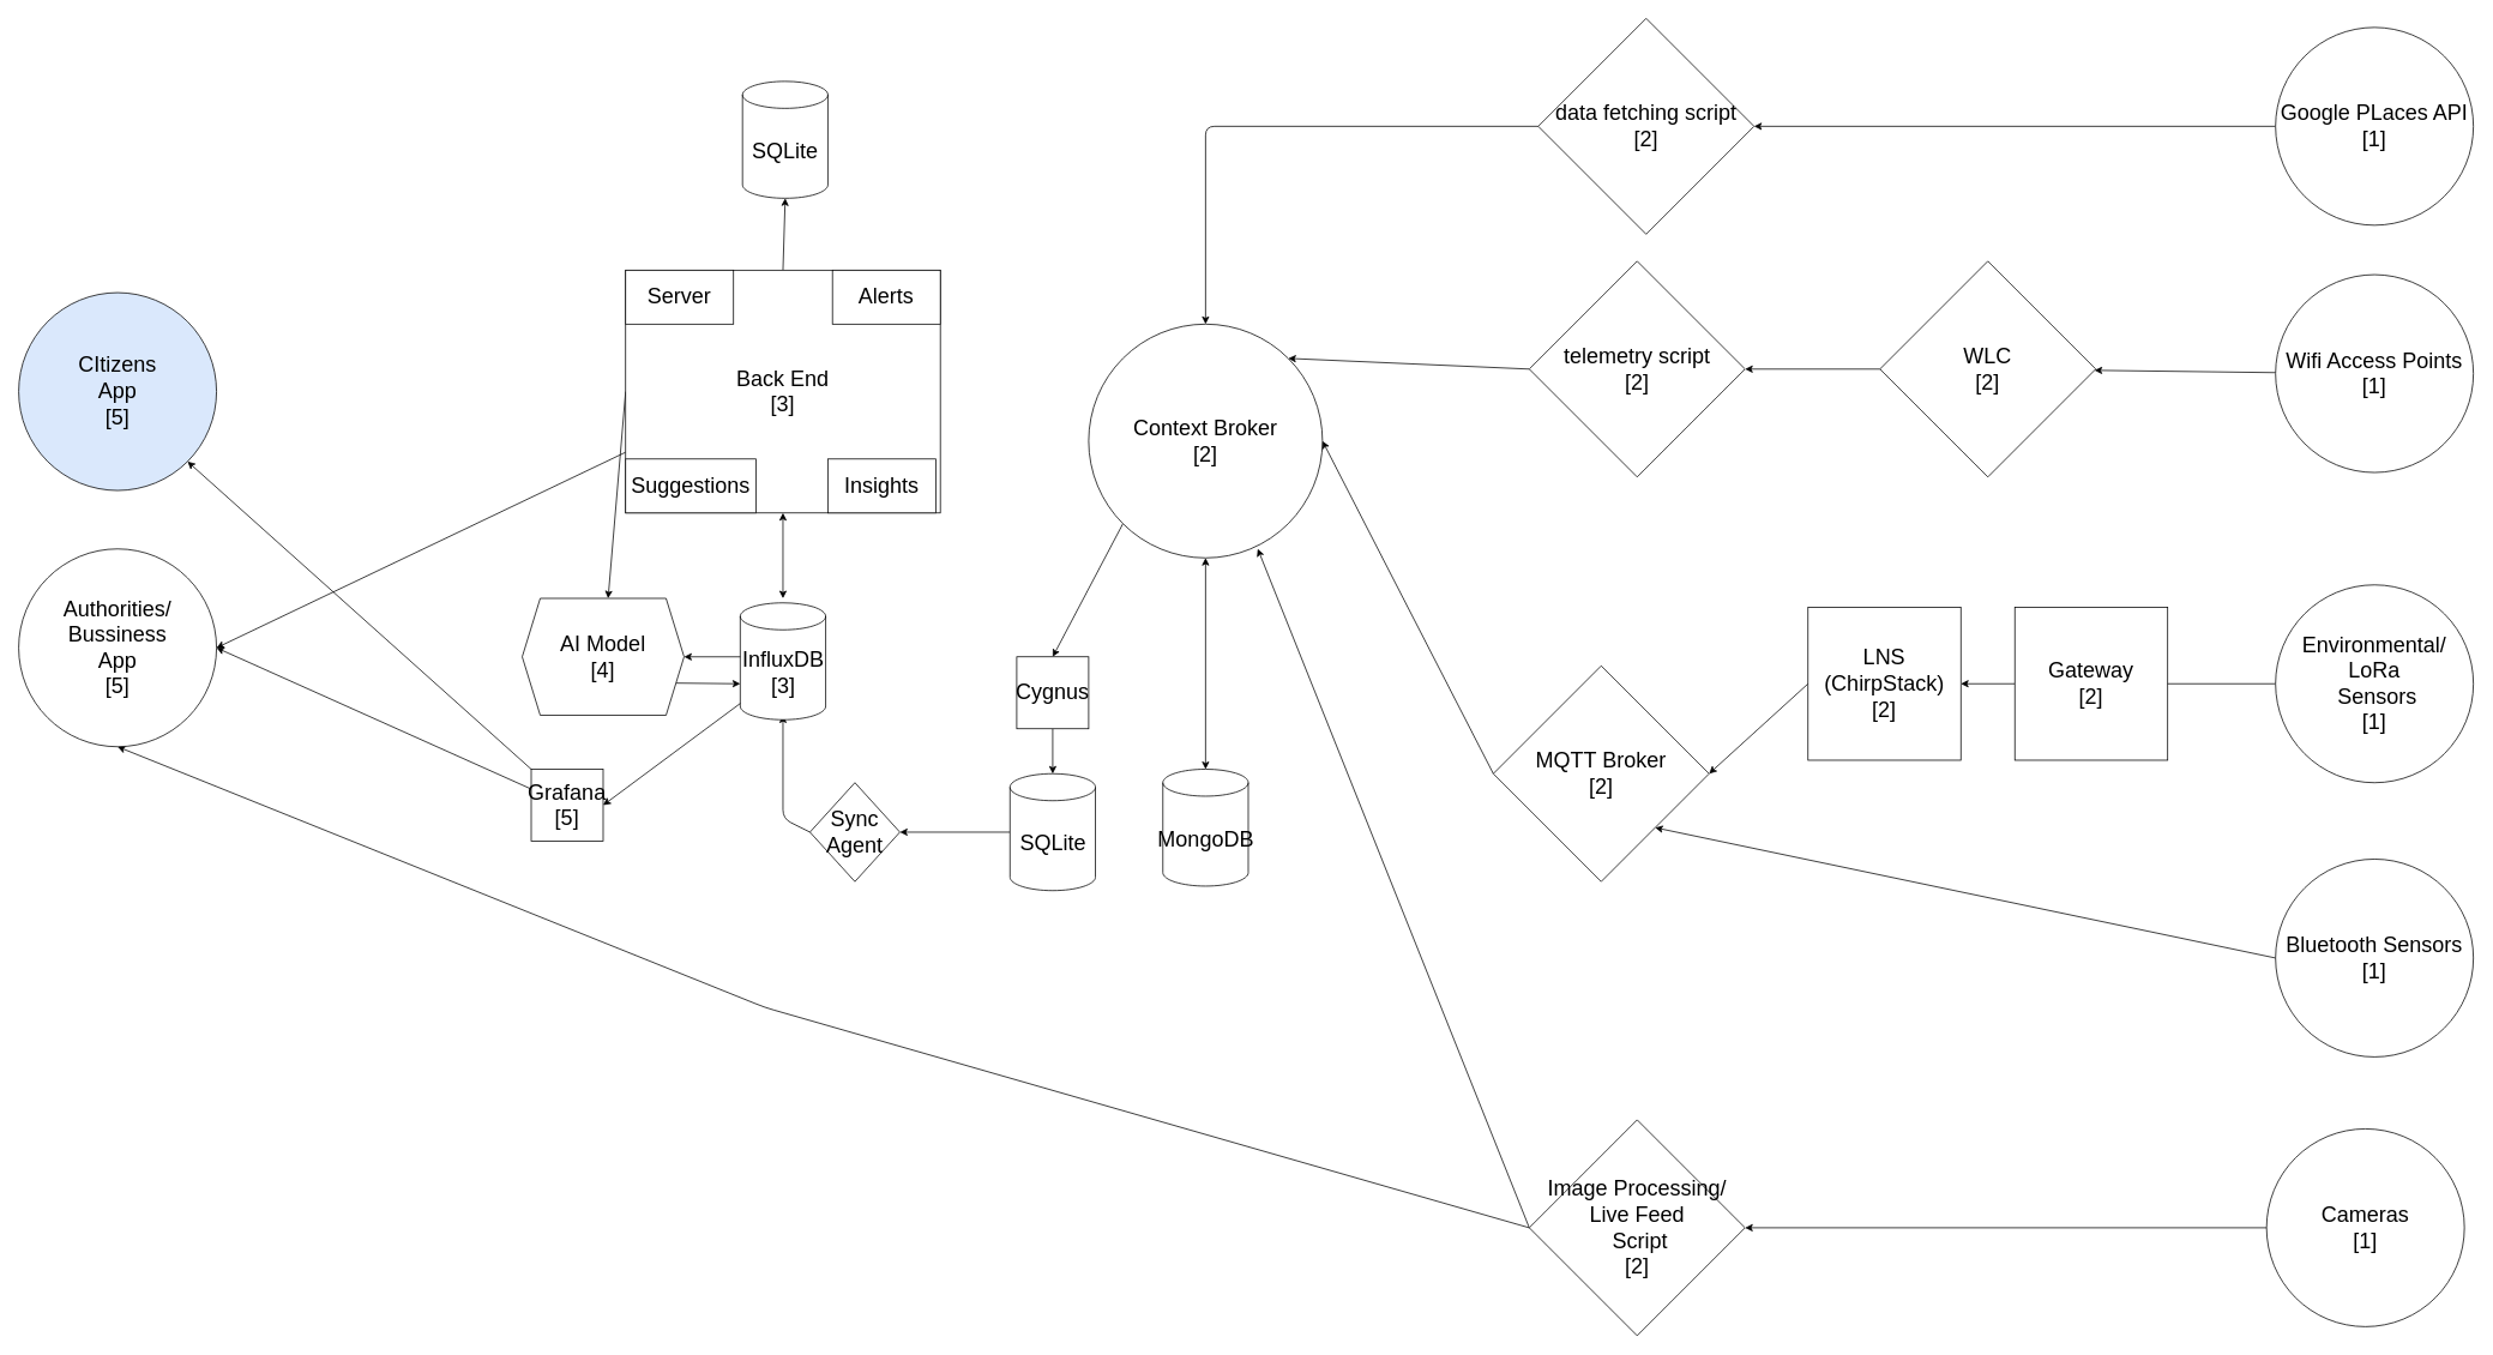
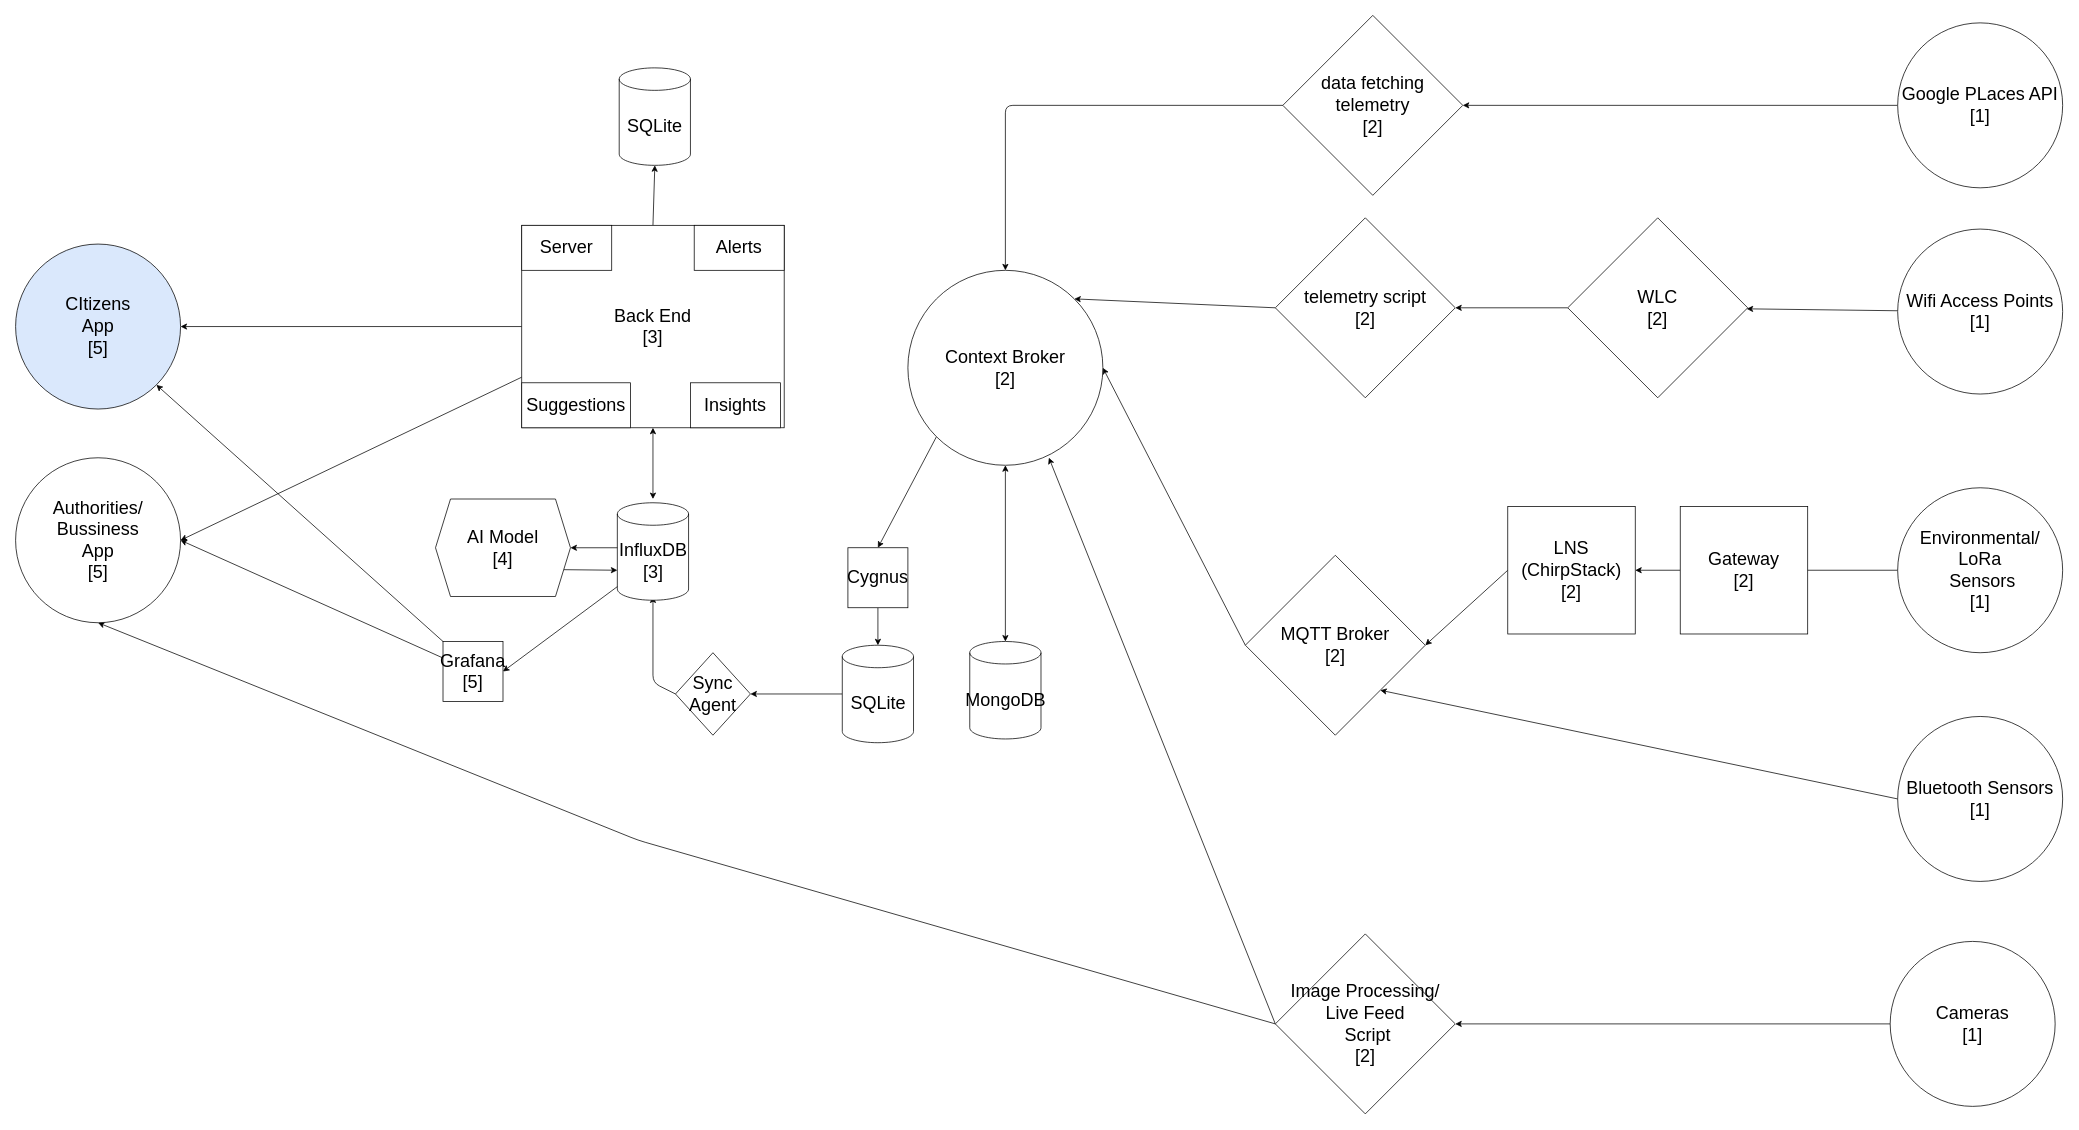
- <mxCell id="14" value="&lt;font style=&quot;font-size: 24px;&quot;&gt;data fetching script&lt;br&gt;[2]&lt;br&gt;&lt;/font&gt;" style="rhombus;whiteSpace=wrap;html=1;" parent="1" vertex="1"><mxGeometry x="1710" y="20" width="240" height="240" as="geometry" /></mxCell>
+ <mxCell id="14" value="&lt;font style=&quot;font-size: 24px;&quot;&gt;data fetching telemetry&lt;br&gt;[2]&lt;br&gt;&lt;/font&gt;" style="rhombus;whiteSpace=wrap;html=1;" parent="1" vertex="1"><mxGeometry x="1710" y="20" width="240" height="240" as="geometry" /></mxCell>
- <mxCell id="32" style="edgeStyle=none;html=1;exitX=0;exitY=0.5;exitDx=0;exitDy=0;startArrow=none;startFill=0;" parent="1" source="44" target="37" edge="1"><mxGeometry relative="1" as="geometry"><mxPoint x="685" y="380" as="sourcePoint" /></mxGeometry></mxCell>
+ <mxCell id="32" style="edgeStyle=none;html=1;exitX=0;exitY=0.5;exitDx=0;exitDy=0;entryX=1;entryY=0.5;entryDx=0;entryDy=0;startArrow=none;startFill=0;" parent="1" source="44" target="12" edge="1"><mxGeometry relative="1" as="geometry"><mxPoint x="685" y="380" as="sourcePoint" /></mxGeometry></mxCell>
